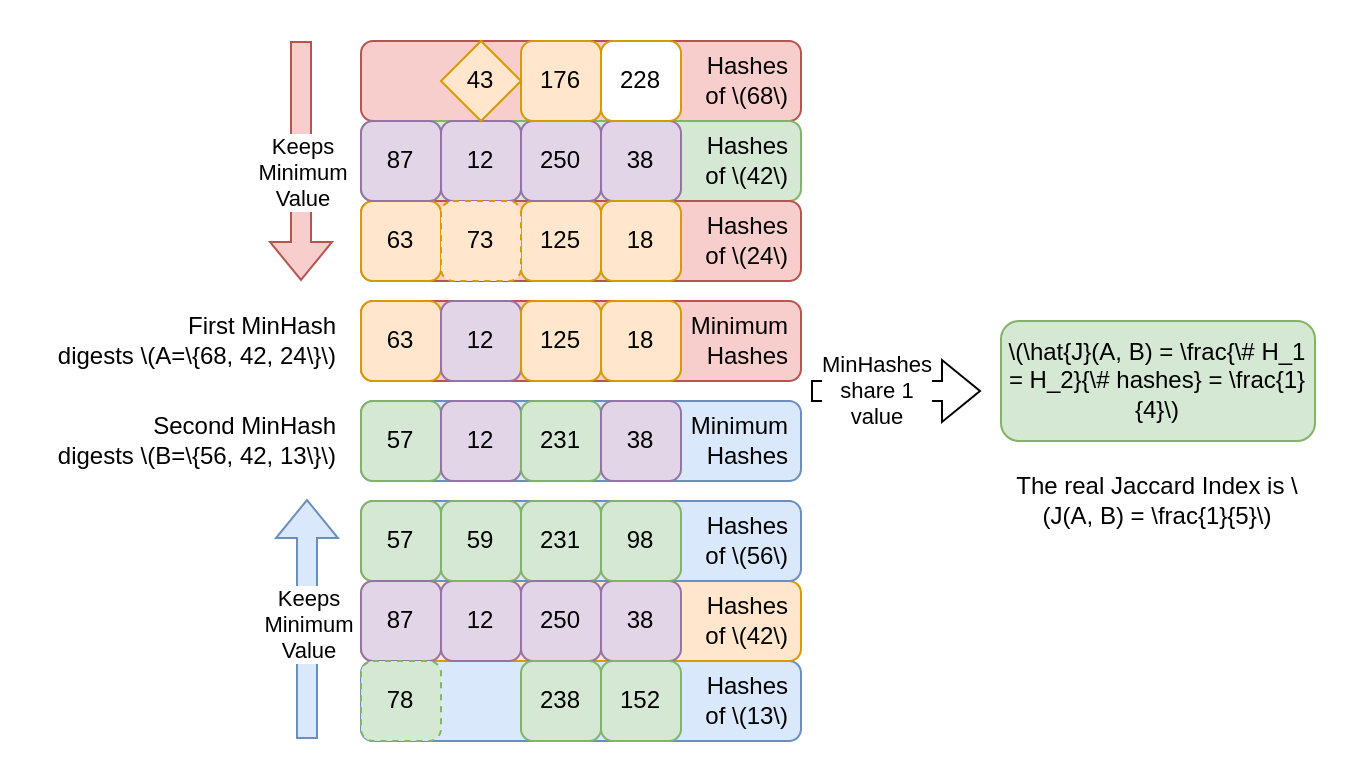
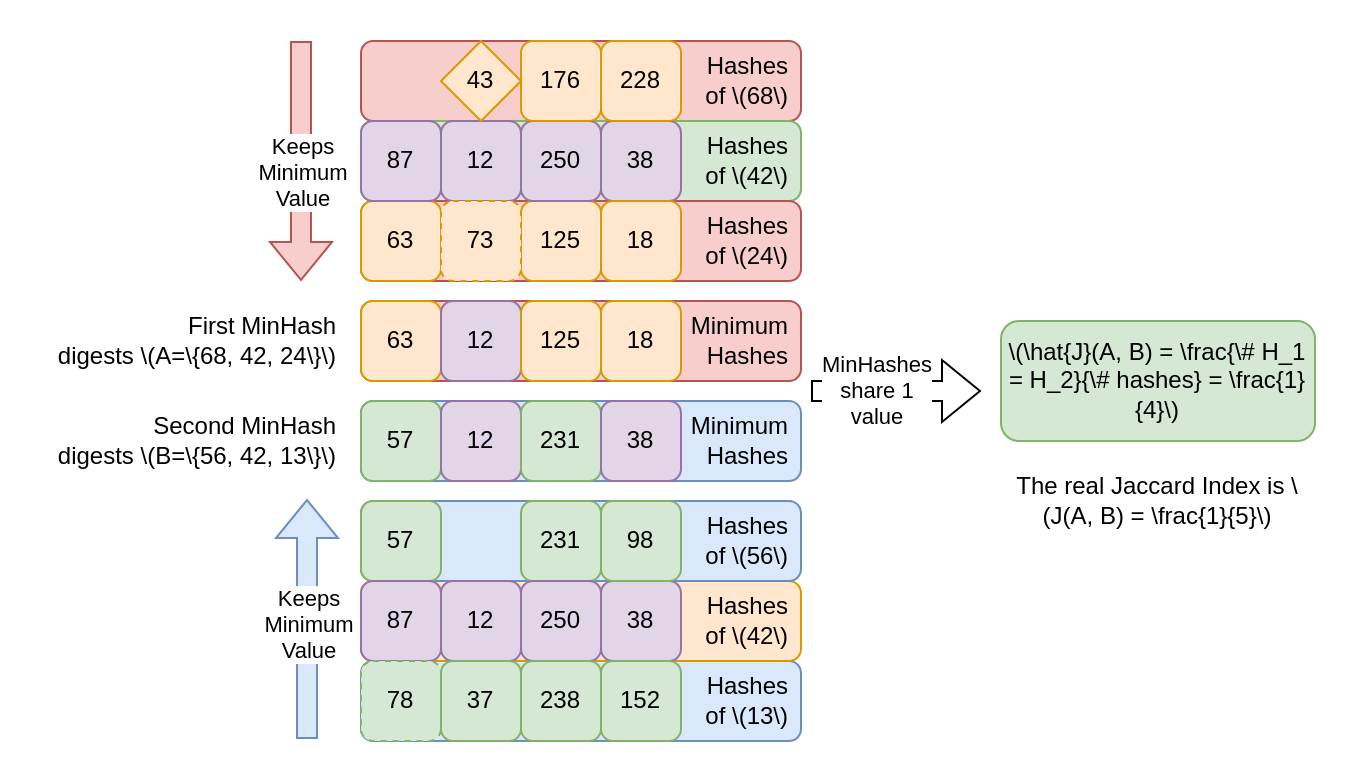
- <mxCell id="46" value="228" style="rounded=1;whiteSpace=wrap;html=1;fillColor=#ffffff;strokeColor=#d79b00;" vertex="1" parent="1"><mxGeometry x="300" y="20" width="40" height="40" as="geometry" /></mxCell>
+ <mxCell id="46" value="228" style="rounded=1;whiteSpace=wrap;html=1;fillColor=#ffe6cc;strokeColor=#d79b00;" vertex="1" parent="1"><mxGeometry x="300" y="20" width="40" height="40" as="geometry" /></mxCell>
- <mxCell id="36" value="59" style="rounded=1;whiteSpace=wrap;html=1;fillColor=#d5e8d4;strokeColor=#82b366;" vertex="1" parent="1"><mxGeometry x="220" y="250" width="40" height="40" as="geometry" /></mxCell>
+ <mxCell id="35" value="37" style="rounded=1;whiteSpace=wrap;html=1;fillColor=#d5e8d4;strokeColor=#82b366;" vertex="1" parent="1"><mxGeometry x="220" y="330" width="40" height="40" as="geometry" /></mxCell>
